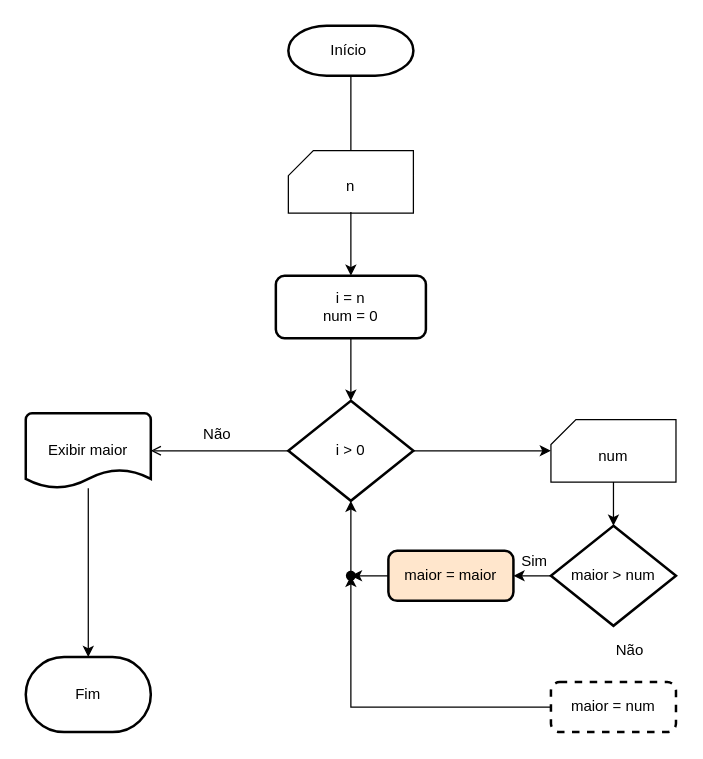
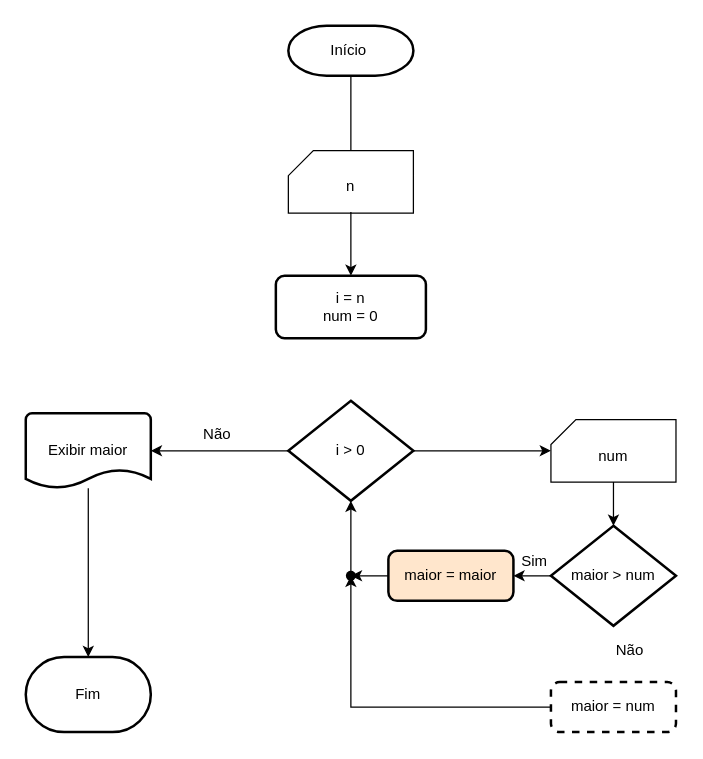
- <mxCell id="7" value="" style="edgeStyle=orthogonalEdgeStyle;rounded=0;orthogonalLoop=1;jettySize=auto;html=1;" edge="1" parent="1" source="8" target="11"><mxGeometry relative="1" as="geometry" /></mxCell>
- <mxCell id="9" value="" style="edgeStyle=orthogonalEdgeStyle;rounded=0;orthogonalLoop=1;jettySize=auto;html=1;endArrow=open;" edge="1" parent="1" source="11" target="13"><mxGeometry relative="1" as="geometry" /></mxCell>
+ <mxCell id="9" value="" style="edgeStyle=orthogonalEdgeStyle;rounded=0;orthogonalLoop=1;jettySize=auto;html=1;" edge="1" parent="1" source="11" target="13"><mxGeometry relative="1" as="geometry" /></mxCell>
